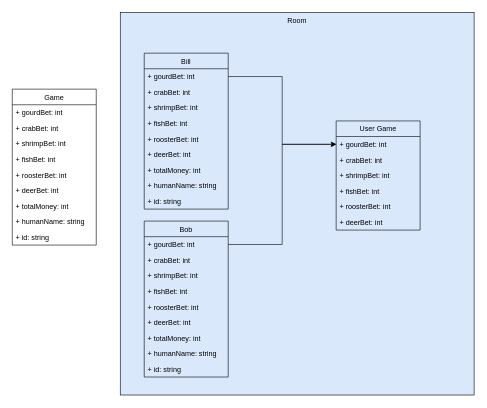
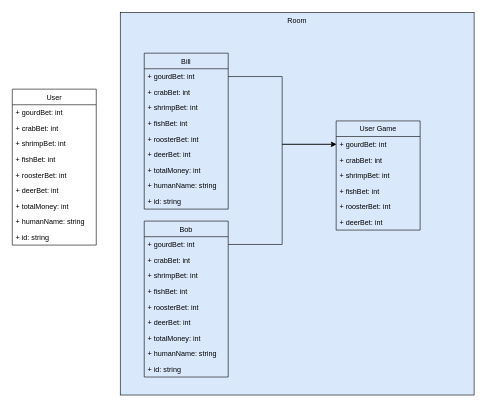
- <mxCell id="32" value="Game" style="swimlane;fontStyle=0;childLayout=stackLayout;horizontal=1;startSize=26;fillColor=none;horizontalStack=0;resizeParent=1;resizeParentMax=0;resizeLast=0;collapsible=1;marginBottom=0;" vertex="1" parent="1"><mxGeometry x="20" y="148" width="140" height="260" as="geometry" /></mxCell>
+ <mxCell id="32" value="User" style="swimlane;fontStyle=0;childLayout=stackLayout;horizontal=1;startSize=26;fillColor=none;horizontalStack=0;resizeParent=1;resizeParentMax=0;resizeLast=0;collapsible=1;marginBottom=0;" vertex="1" parent="1"><mxGeometry x="20" y="148" width="140" height="260" as="geometry" /></mxCell>
